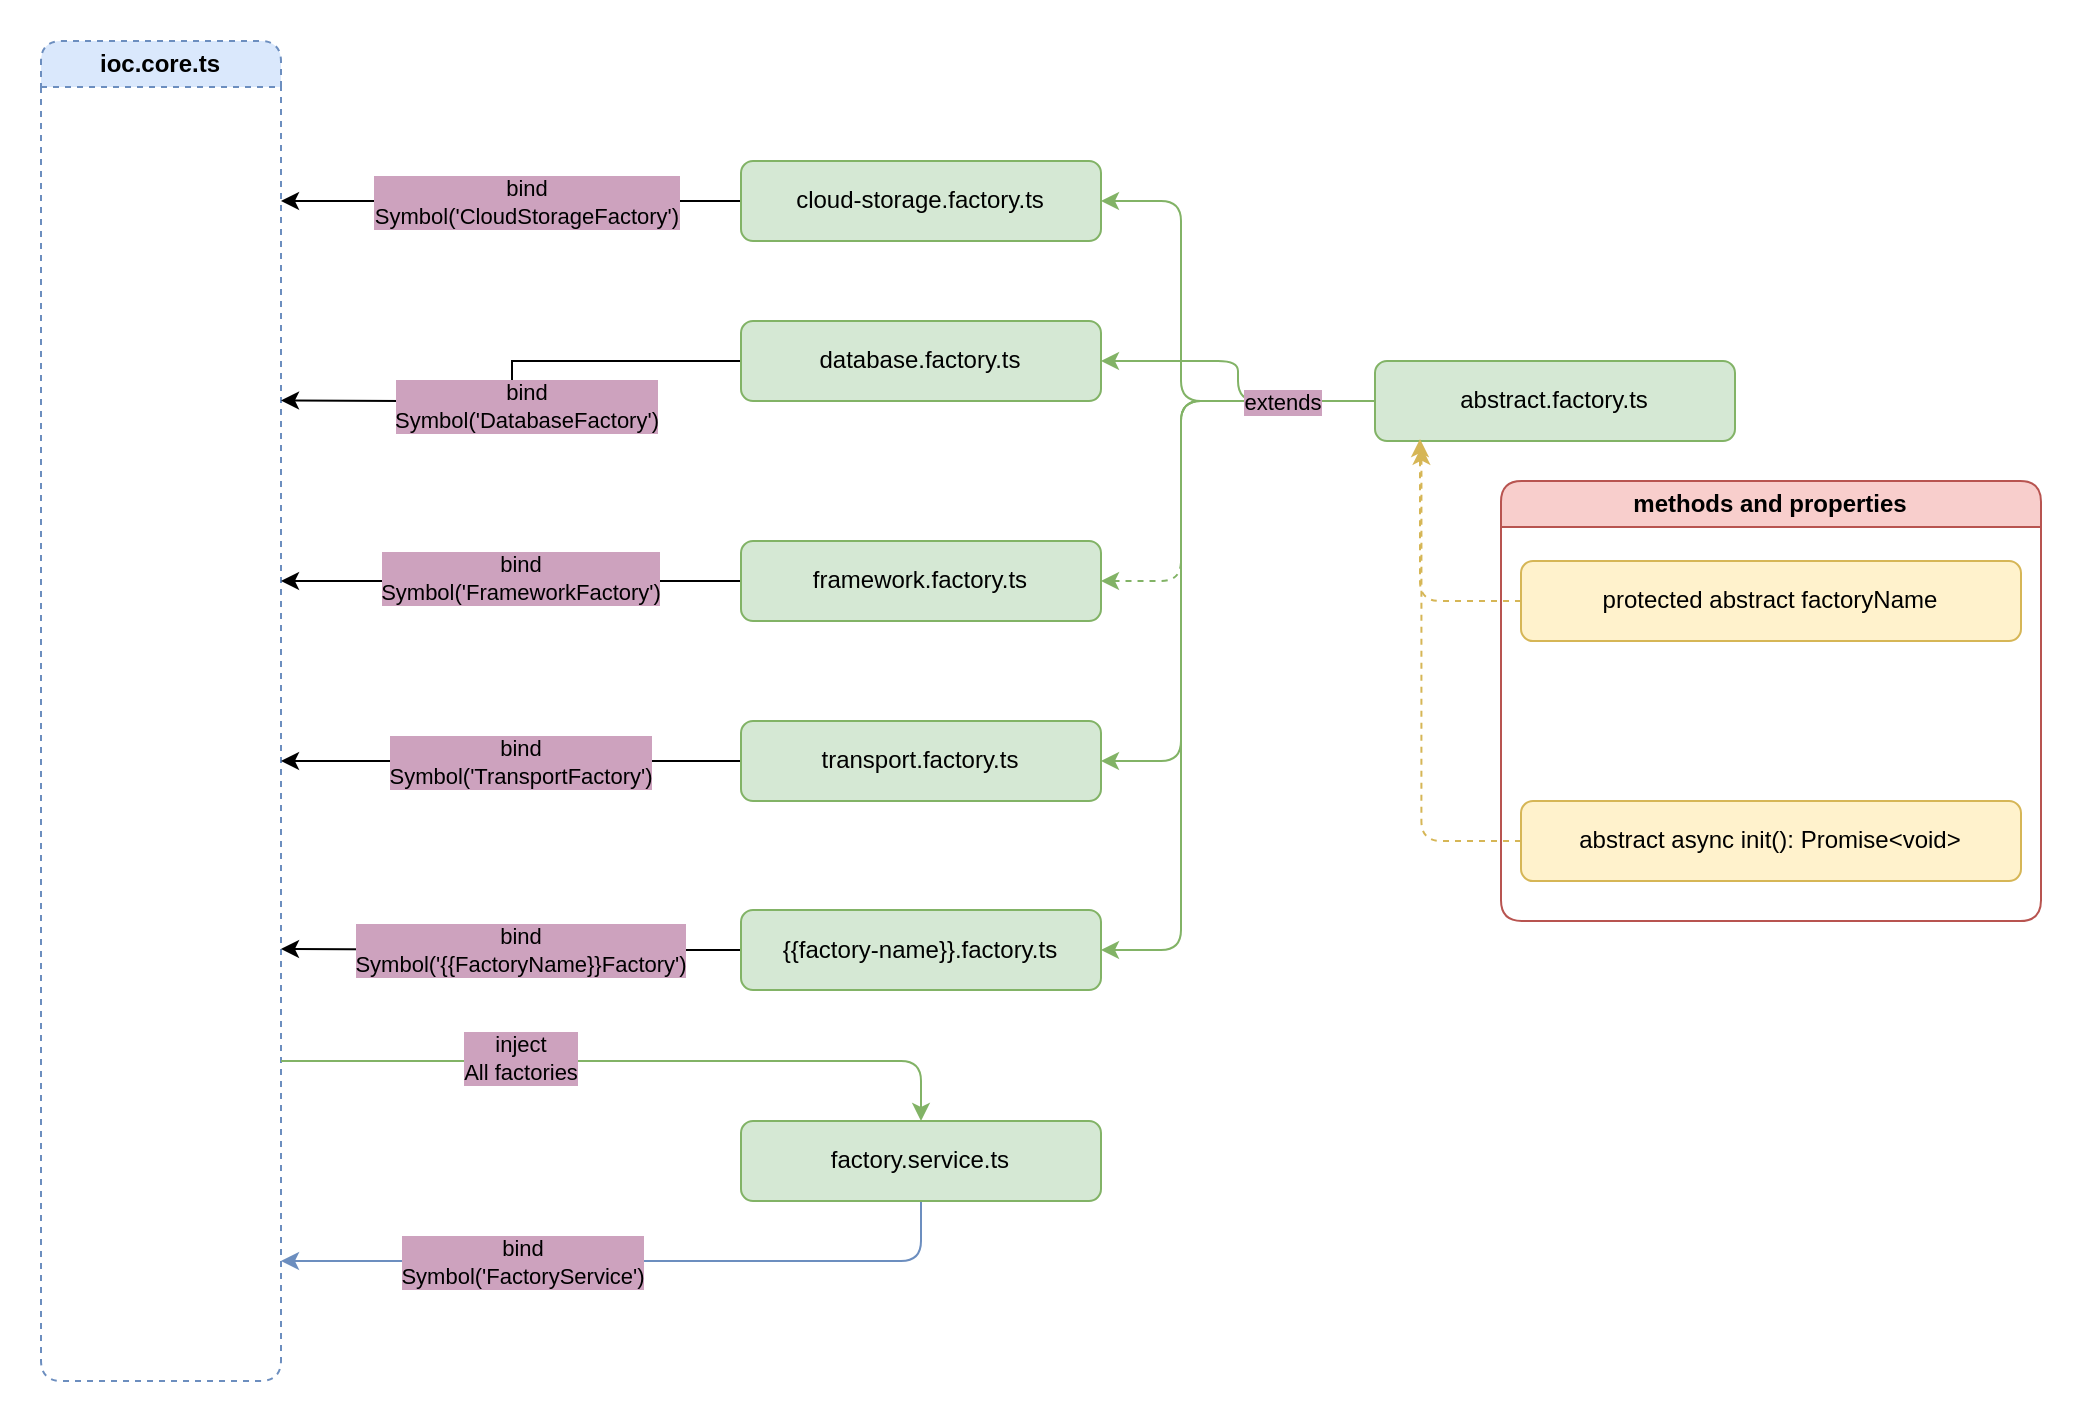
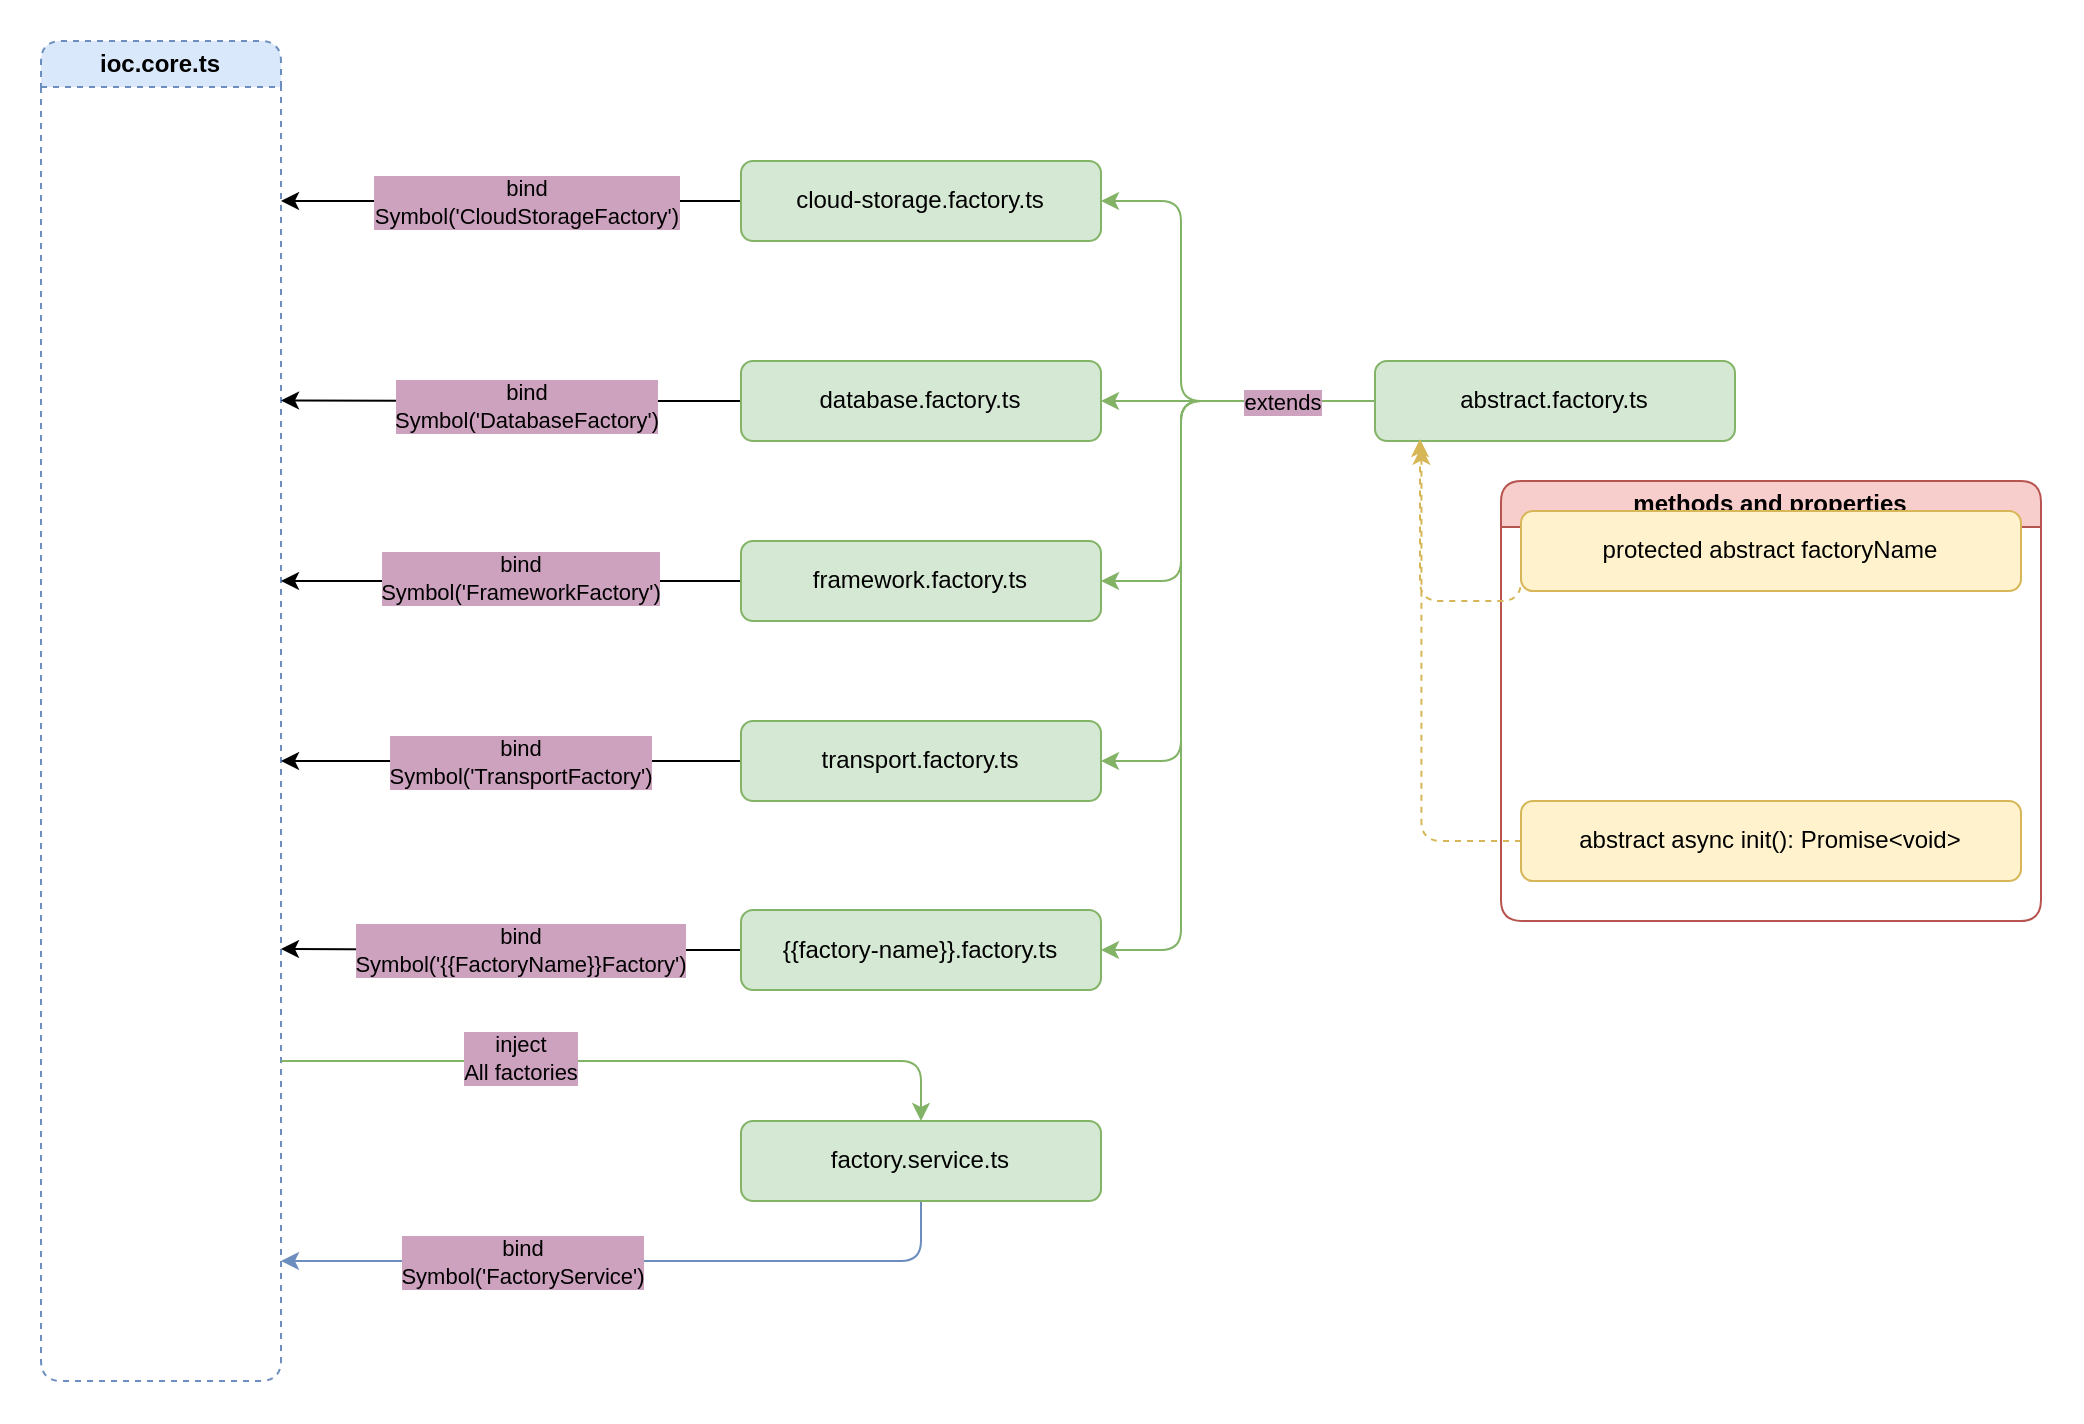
- <mxCell id="7" value="database.factory.ts" style="rounded=1;whiteSpace=wrap;html=1;fillColor=#d5e8d4;strokeColor=#82b366;" vertex="1" parent="1"><mxGeometry x="370" y="160" width="180" height="40" as="geometry" /></mxCell>
+ <mxCell id="7" value="database.factory.ts" style="rounded=1;whiteSpace=wrap;html=1;fillColor=#d5e8d4;strokeColor=#82b366;" vertex="1" parent="1"><mxGeometry x="370" y="180" width="180" height="40" as="geometry" /></mxCell>
- <mxCell id="14" style="edgeStyle=orthogonalEdgeStyle;rounded=1;orthogonalLoop=1;jettySize=auto;html=1;entryX=1;entryY=0.5;entryDx=0;entryDy=0;fillColor=#d5e8d4;strokeColor=#82b366;dashed=1;" edge="1" parent="1" source="18" target="10"><mxGeometry relative="1" as="geometry"><Array as="points"><mxPoint x="590" y="200" /><mxPoint x="590" y="290" /></Array></mxGeometry></mxCell>
+ <mxCell id="14" style="edgeStyle=orthogonalEdgeStyle;rounded=1;orthogonalLoop=1;jettySize=auto;html=1;entryX=1;entryY=0.5;entryDx=0;entryDy=0;fillColor=#d5e8d4;strokeColor=#82b366;" edge="1" parent="1" source="18" target="10"><mxGeometry relative="1" as="geometry"><Array as="points"><mxPoint x="590" y="200" /><mxPoint x="590" y="290" /></Array></mxGeometry></mxCell>
- <mxCell id="20" value="protected abstract factoryName" style="rounded=1;whiteSpace=wrap;html=1;fillColor=#fff2cc;strokeColor=#d6b656;" vertex="1" parent="19"><mxGeometry x="10" y="40" width="250" height="40" as="geometry" /></mxCell>
+ <mxCell id="20" value="protected abstract factoryName" style="rounded=1;whiteSpace=wrap;html=1;fillColor=#fff2cc;strokeColor=#d6b656;" vertex="1" parent="19"><mxGeometry x="10" y="15" width="250" height="40" as="geometry" /></mxCell>
